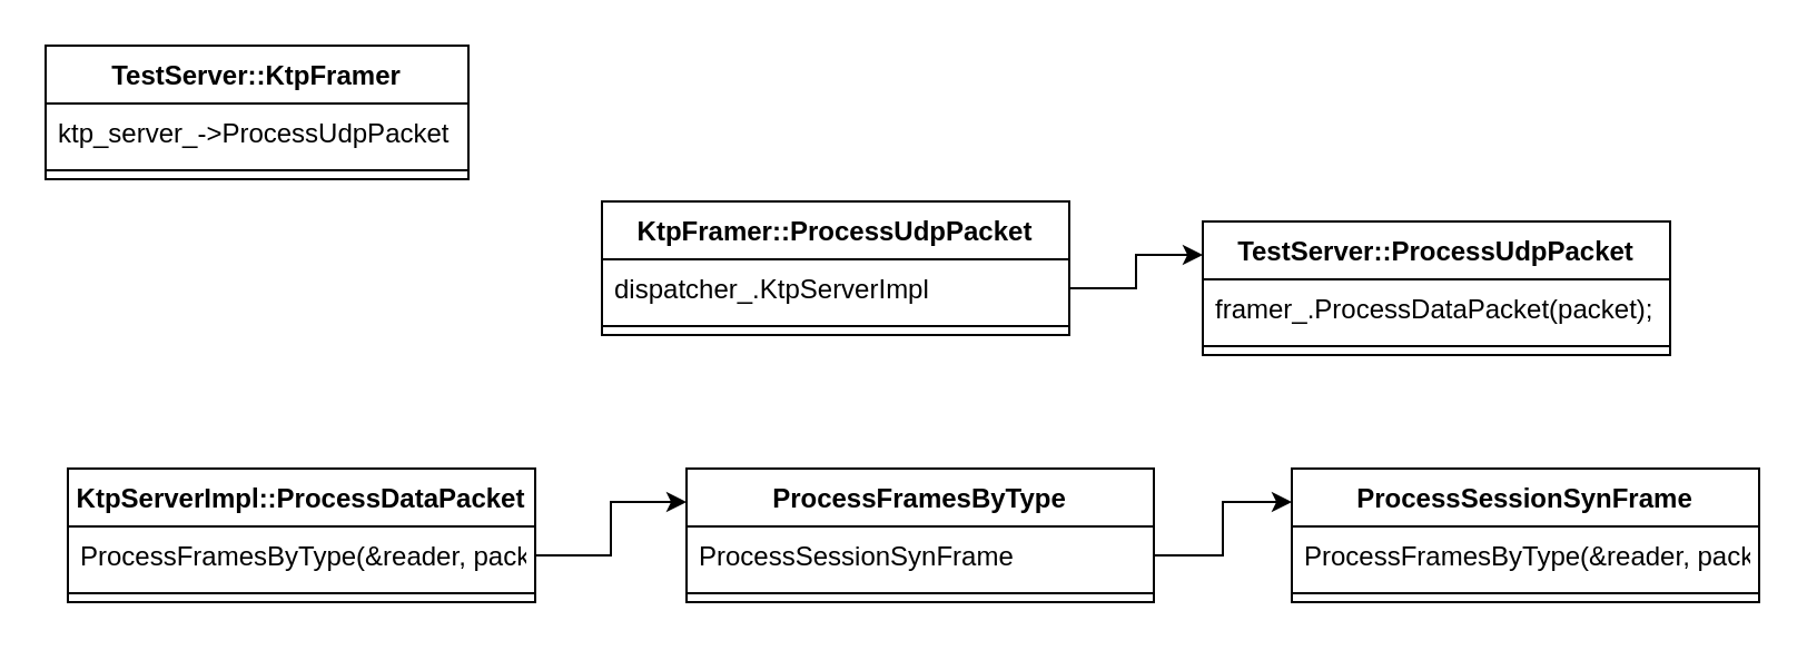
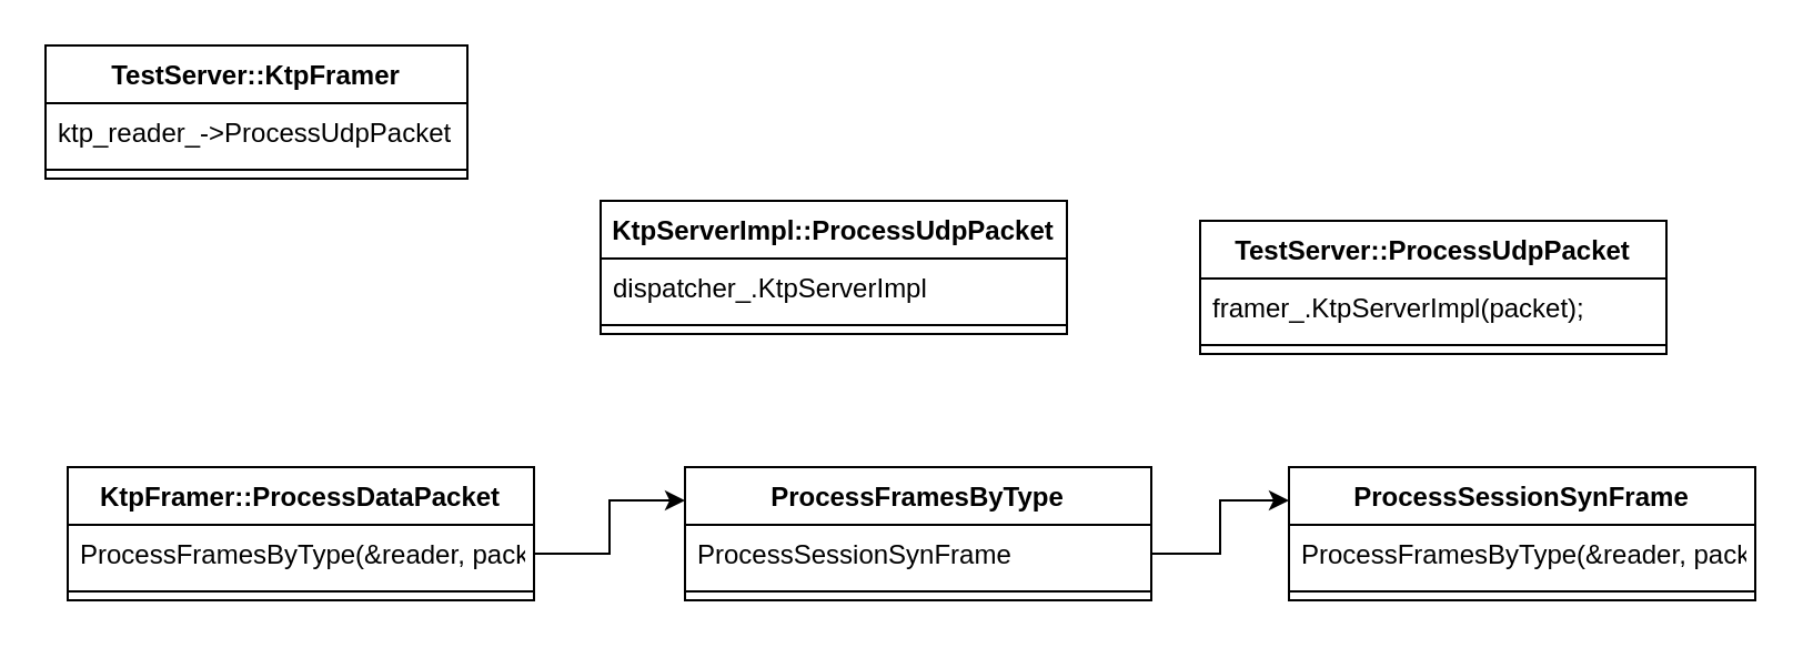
- <mxCell id="3" value="ktp_server_-&gt;ProcessUdpPacket" style="text;strokeColor=none;fillColor=none;align=left;verticalAlign=top;spacingLeft=4;spacingRight=4;overflow=hidden;rotatable=0;points=[[0,0.5],[1,0.5]];portConstraint=eastwest;" vertex="1" parent="2"><mxGeometry y="26" width="190" height="26" as="geometry" /></mxCell>
+ <mxCell id="3" value="ktp_reader_-&gt;ProcessUdpPacket" style="text;strokeColor=none;fillColor=none;align=left;verticalAlign=top;spacingLeft=4;spacingRight=4;overflow=hidden;rotatable=0;points=[[0,0.5],[1,0.5]];portConstraint=eastwest;" vertex="1" parent="2"><mxGeometry y="26" width="190" height="26" as="geometry" /></mxCell>
- <mxCell id="5" value="KtpFramer::ProcessUdpPacket" style="swimlane;fontStyle=1;align=center;verticalAlign=top;childLayout=stackLayout;horizontal=1;startSize=26;horizontalStack=0;resizeParent=1;resizeParentMax=0;resizeLast=0;collapsible=1;marginBottom=0;" vertex="1" parent="1"><mxGeometry x="270" y="90" width="210" height="60" as="geometry" /></mxCell>
+ <mxCell id="5" value="KtpServerImpl::ProcessUdpPacket" style="swimlane;fontStyle=1;align=center;verticalAlign=top;childLayout=stackLayout;horizontal=1;startSize=26;horizontalStack=0;resizeParent=1;resizeParentMax=0;resizeLast=0;collapsible=1;marginBottom=0;" vertex="1" parent="1"><mxGeometry x="270" y="90" width="210" height="60" as="geometry" /></mxCell>
- <mxCell id="11" style="edgeStyle=orthogonalEdgeStyle;rounded=0;orthogonalLoop=1;jettySize=auto;html=1;exitX=1;exitY=0.5;exitDx=0;exitDy=0;entryX=0;entryY=0.25;entryDx=0;entryDy=0;" edge="1" parent="1" source="6" target="8"><mxGeometry relative="1" as="geometry" /></mxCell>
- <mxCell id="9" value="framer_.ProcessDataPacket(packet);" style="text;strokeColor=none;fillColor=none;align=left;verticalAlign=top;spacingLeft=4;spacingRight=4;overflow=hidden;rotatable=0;points=[[0,0.5],[1,0.5]];portConstraint=eastwest;" vertex="1" parent="8"><mxGeometry y="26" width="210" height="26" as="geometry" /></mxCell>
+ <mxCell id="9" value="framer_.KtpServerImpl(packet);" style="text;strokeColor=none;fillColor=none;align=left;verticalAlign=top;spacingLeft=4;spacingRight=4;overflow=hidden;rotatable=0;points=[[0,0.5],[1,0.5]];portConstraint=eastwest;" vertex="1" parent="8"><mxGeometry y="26" width="210" height="26" as="geometry" /></mxCell>
- <mxCell id="12" value="KtpServerImpl::ProcessDataPacket" style="swimlane;fontStyle=1;align=center;verticalAlign=top;childLayout=stackLayout;horizontal=1;startSize=26;horizontalStack=0;resizeParent=1;resizeParentMax=0;resizeLast=0;collapsible=1;marginBottom=0;" vertex="1" parent="1"><mxGeometry x="30" y="210" width="210" height="60" as="geometry" /></mxCell>
+ <mxCell id="12" value="KtpFramer::ProcessDataPacket" style="swimlane;fontStyle=1;align=center;verticalAlign=top;childLayout=stackLayout;horizontal=1;startSize=26;horizontalStack=0;resizeParent=1;resizeParentMax=0;resizeLast=0;collapsible=1;marginBottom=0;" vertex="1" parent="1"><mxGeometry x="30" y="210" width="210" height="60" as="geometry" /></mxCell>
